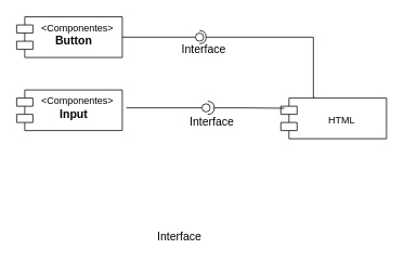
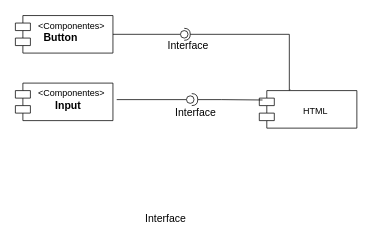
- <mxCell id="3" value="Button" style="text;html=1;align=center;verticalAlign=middle;resizable=0;points=[];autosize=1;strokeColor=none;fillColor=none;fontStyle=1;fontSize=14;" parent="1" vertex="1"><mxGeometry x="60" y="40" width="60" height="20" as="geometry" /></mxCell>
+ <mxCell id="3" value="Button" style="text;html=1;align=center;verticalAlign=middle;resizable=0;points=[];autosize=1;strokeColor=none;fillColor=none;fontStyle=1;fontSize=14;" parent="1" vertex="1"><mxGeometry x="50" y="40" width="60" height="20" as="geometry" /></mxCell>
